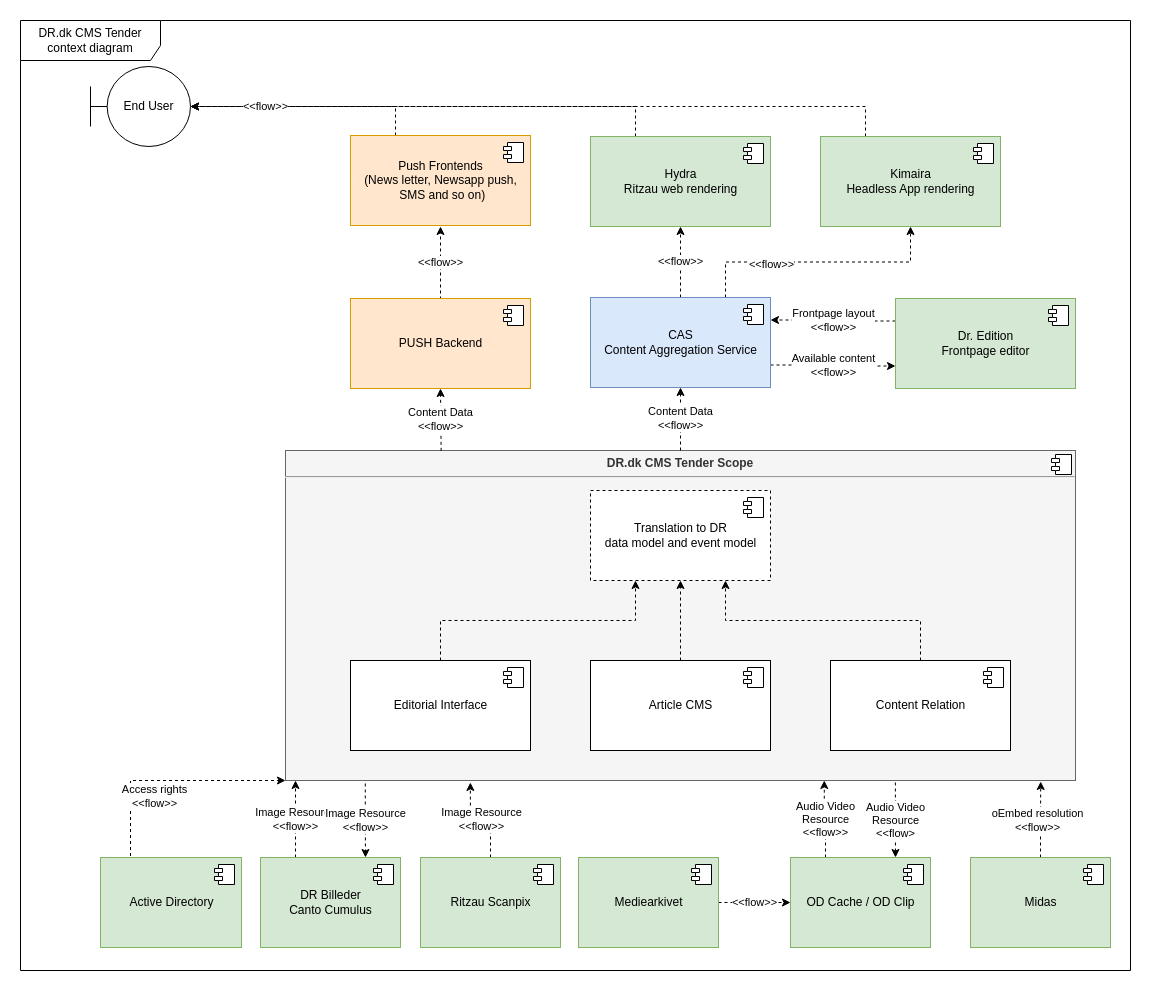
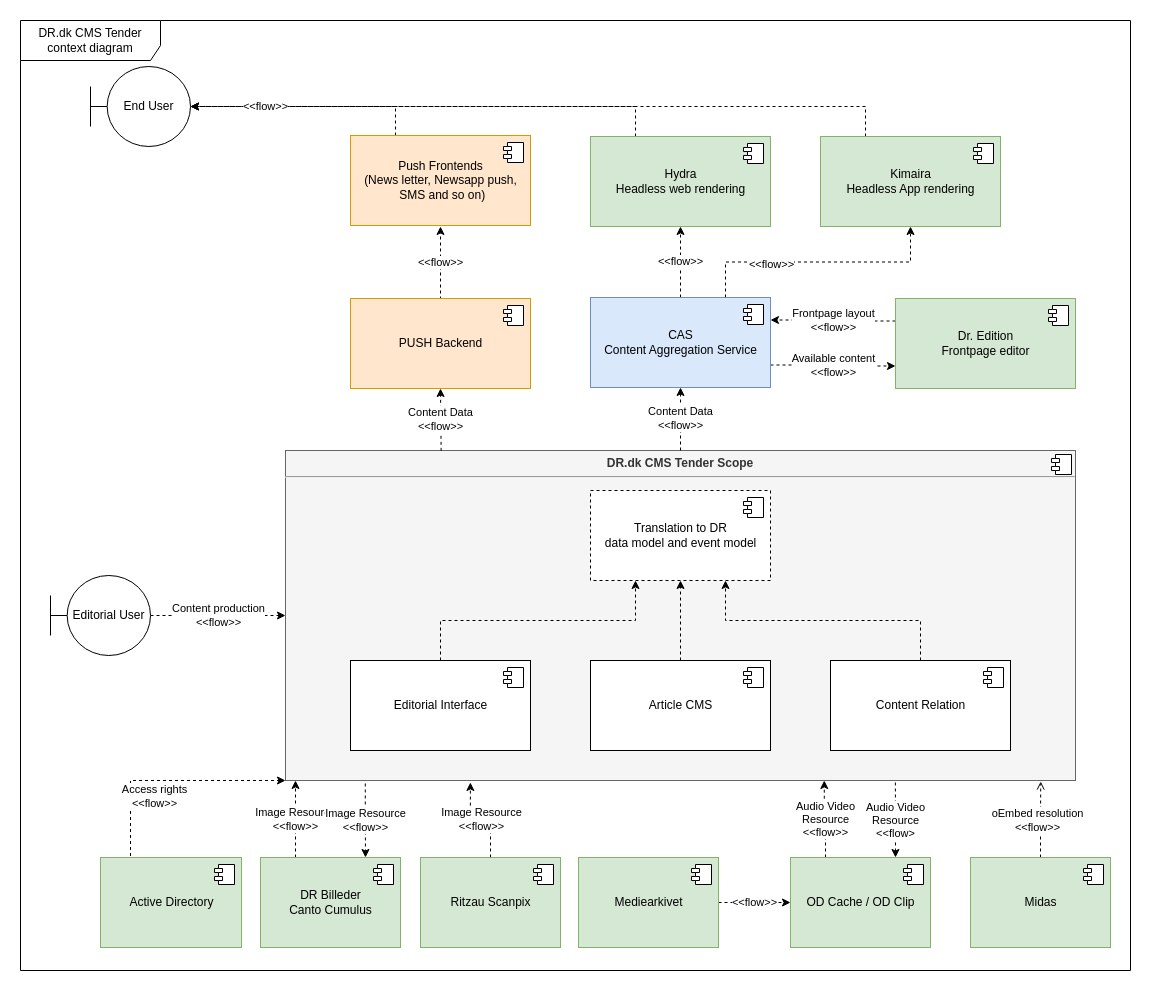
- <mxCell id="33" value="Hydra&lt;br&gt;Ritzau web rendering" style="html=1;dropTarget=0;fillColor=#d5e8d4;strokeColor=#82b366;" parent="1" vertex="1"><mxGeometry x="590" y="136" width="180" height="90" as="geometry" /></mxCell>
+ <mxCell id="33" value="Hydra&lt;br&gt;Headless web rendering" style="html=1;dropTarget=0;fillColor=#d5e8d4;strokeColor=#82b366;" parent="1" vertex="1"><mxGeometry x="590" y="136" width="180" height="90" as="geometry" /></mxCell>
+ <mxCell id="31" value="Editorial User" style="shape=umlBoundary;whiteSpace=wrap;html=1;" parent="1" vertex="1"><mxGeometry x="50" y="575" width="100" height="80" as="geometry" /></mxCell>
+ <mxCell id="30" value="Content production&lt;br&gt;&amp;lt;&amp;lt;flow&amp;gt;&amp;gt;" style="edgeStyle=orthogonalEdgeStyle;rounded=0;orthogonalLoop=1;jettySize=auto;html=1;entryX=0;entryY=0.5;entryDx=0;entryDy=0;dashed=1;" parent="1" source="31" target="6" edge="1"><mxGeometry relative="1" as="geometry" /></mxCell>
- <mxCell id="4" style="edgeStyle=orthogonalEdgeStyle;rounded=0;orthogonalLoop=1;jettySize=auto;html=1;exitX=0.5;exitY=0;exitDx=0;exitDy=0;entryX=0.956;entryY=1.003;entryDx=0;entryDy=0;dashed=1;entryPerimeter=0;" parent="1" source="28" target="6" edge="1"><mxGeometry relative="1" as="geometry" /></mxCell>
+ <mxCell id="4" style="edgeStyle=orthogonalEdgeStyle;rounded=0;orthogonalLoop=1;jettySize=auto;html=1;exitX=0.5;exitY=0;exitDx=0;exitDy=0;entryX=0.956;entryY=1.003;entryDx=0;entryDy=0;dashed=1;entryPerimeter=0;endArrow=open;" parent="1" source="28" target="6" edge="1"><mxGeometry relative="1" as="geometry" /></mxCell>
